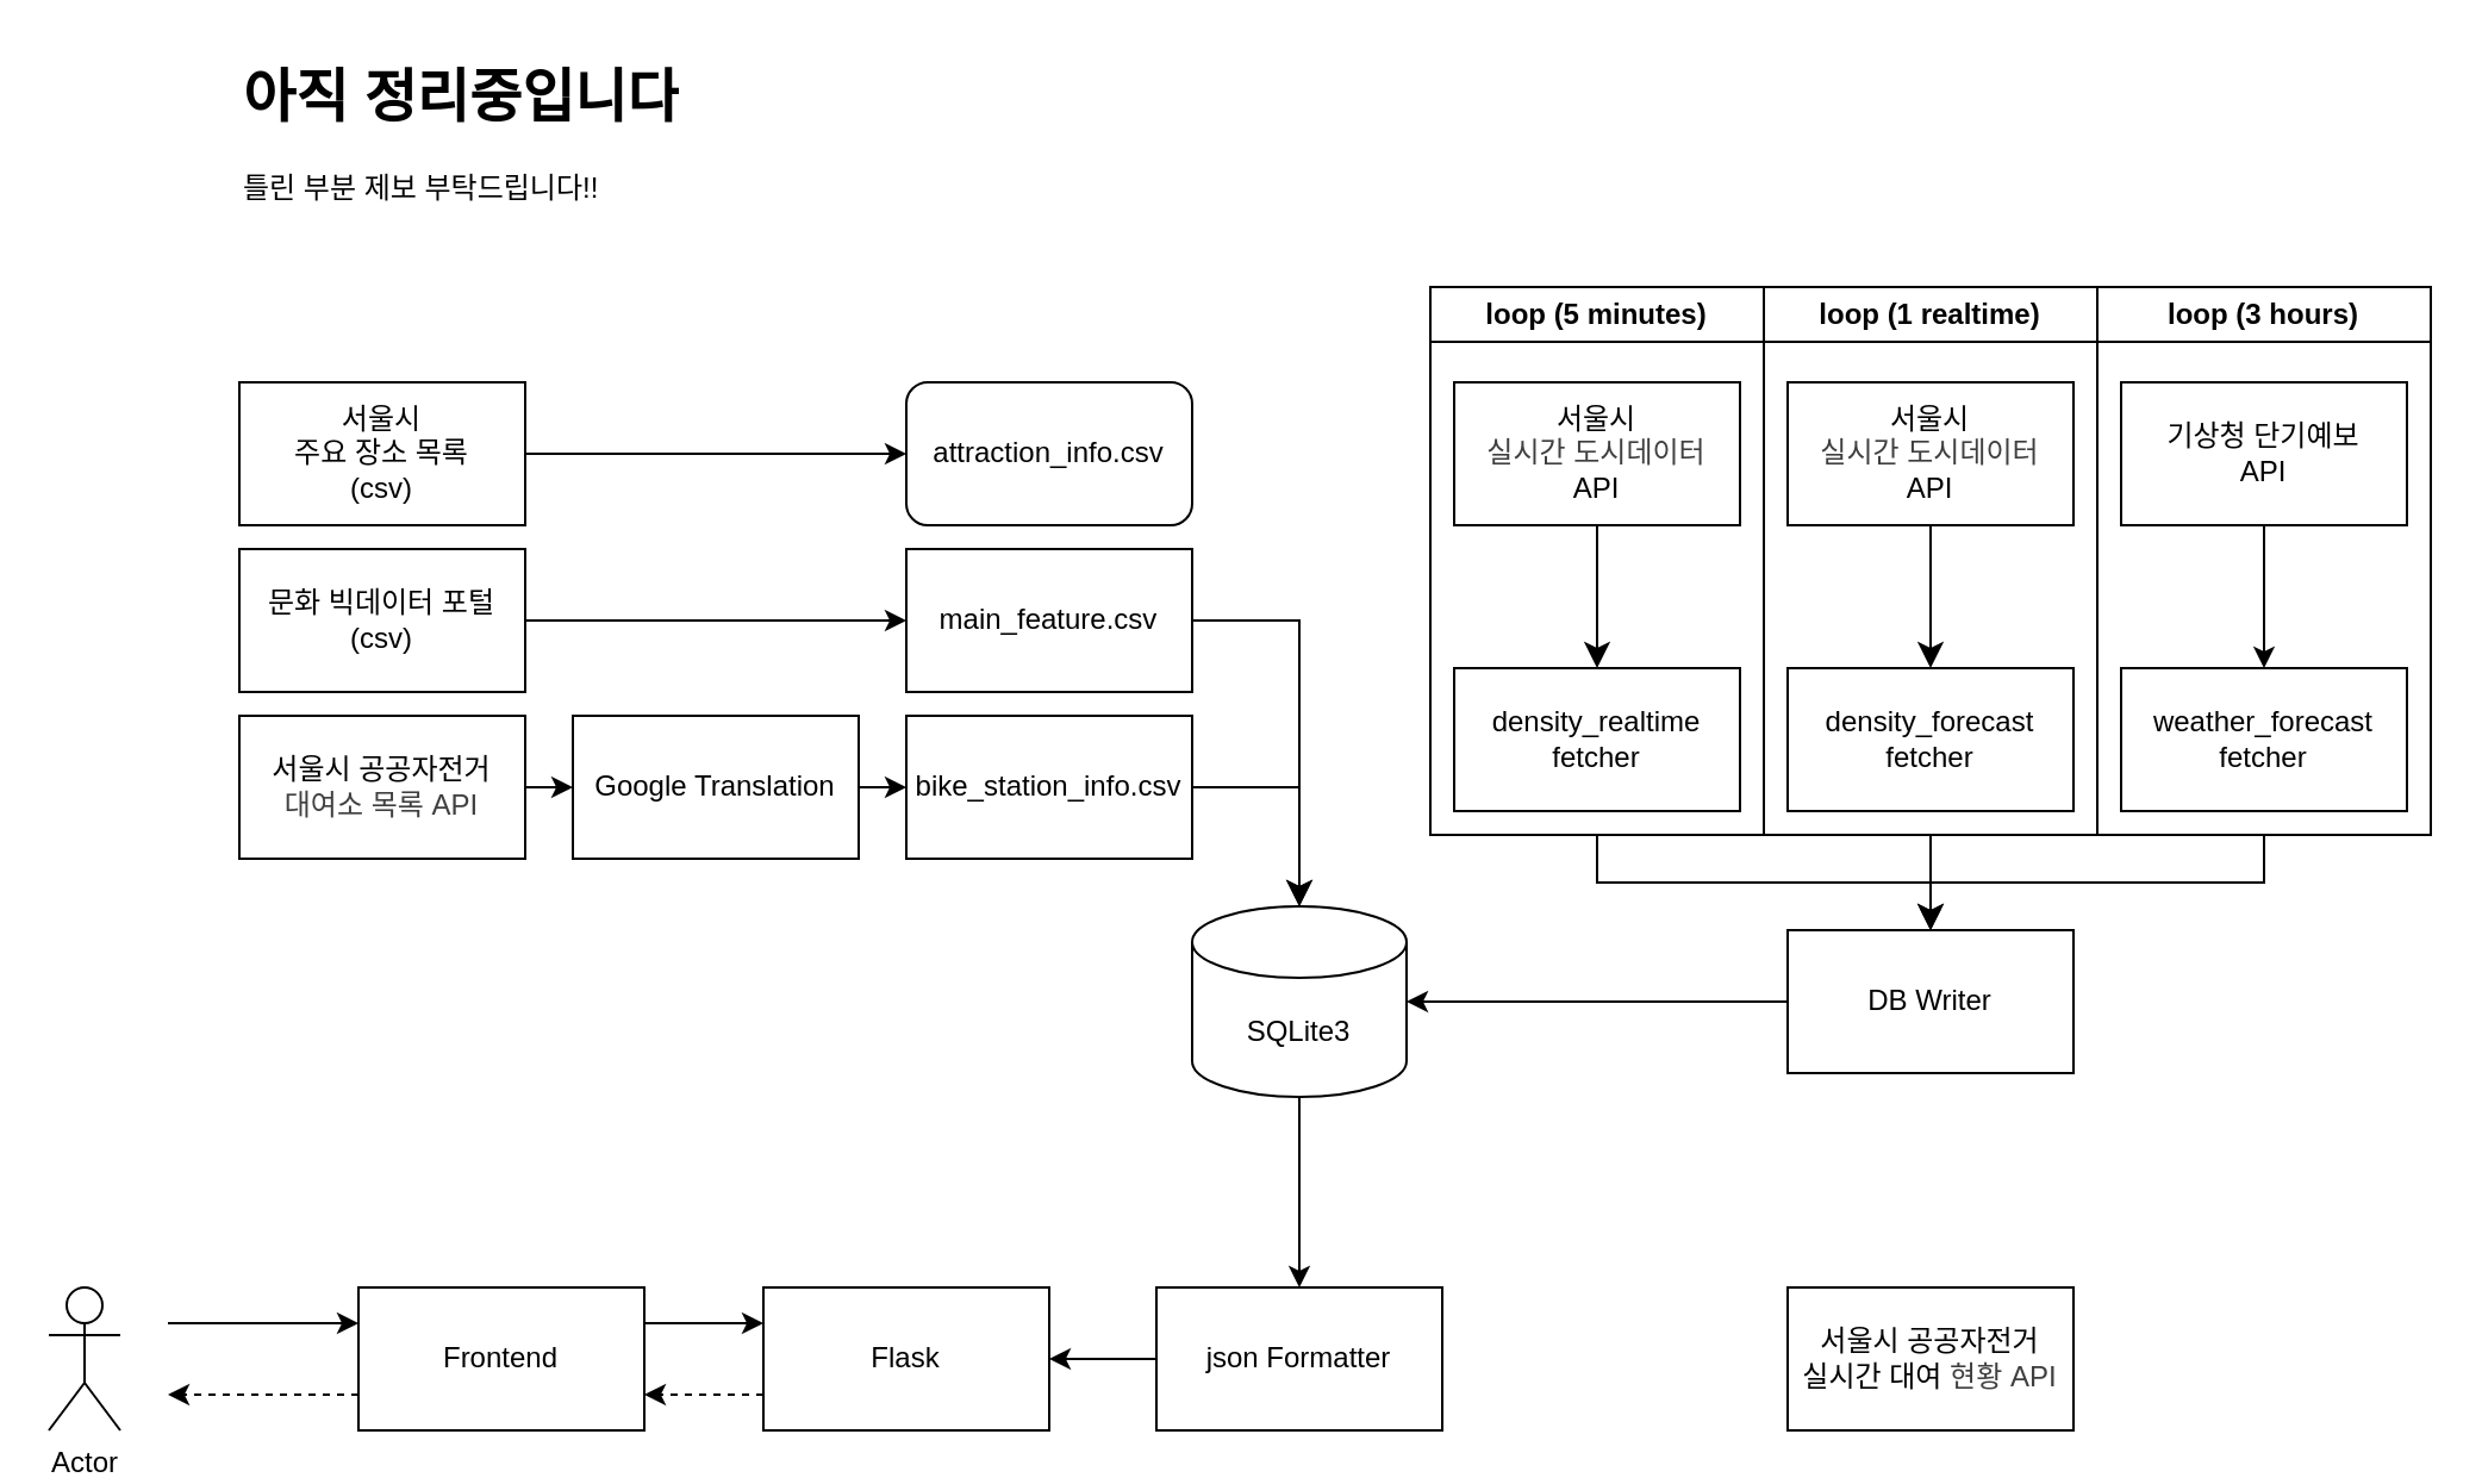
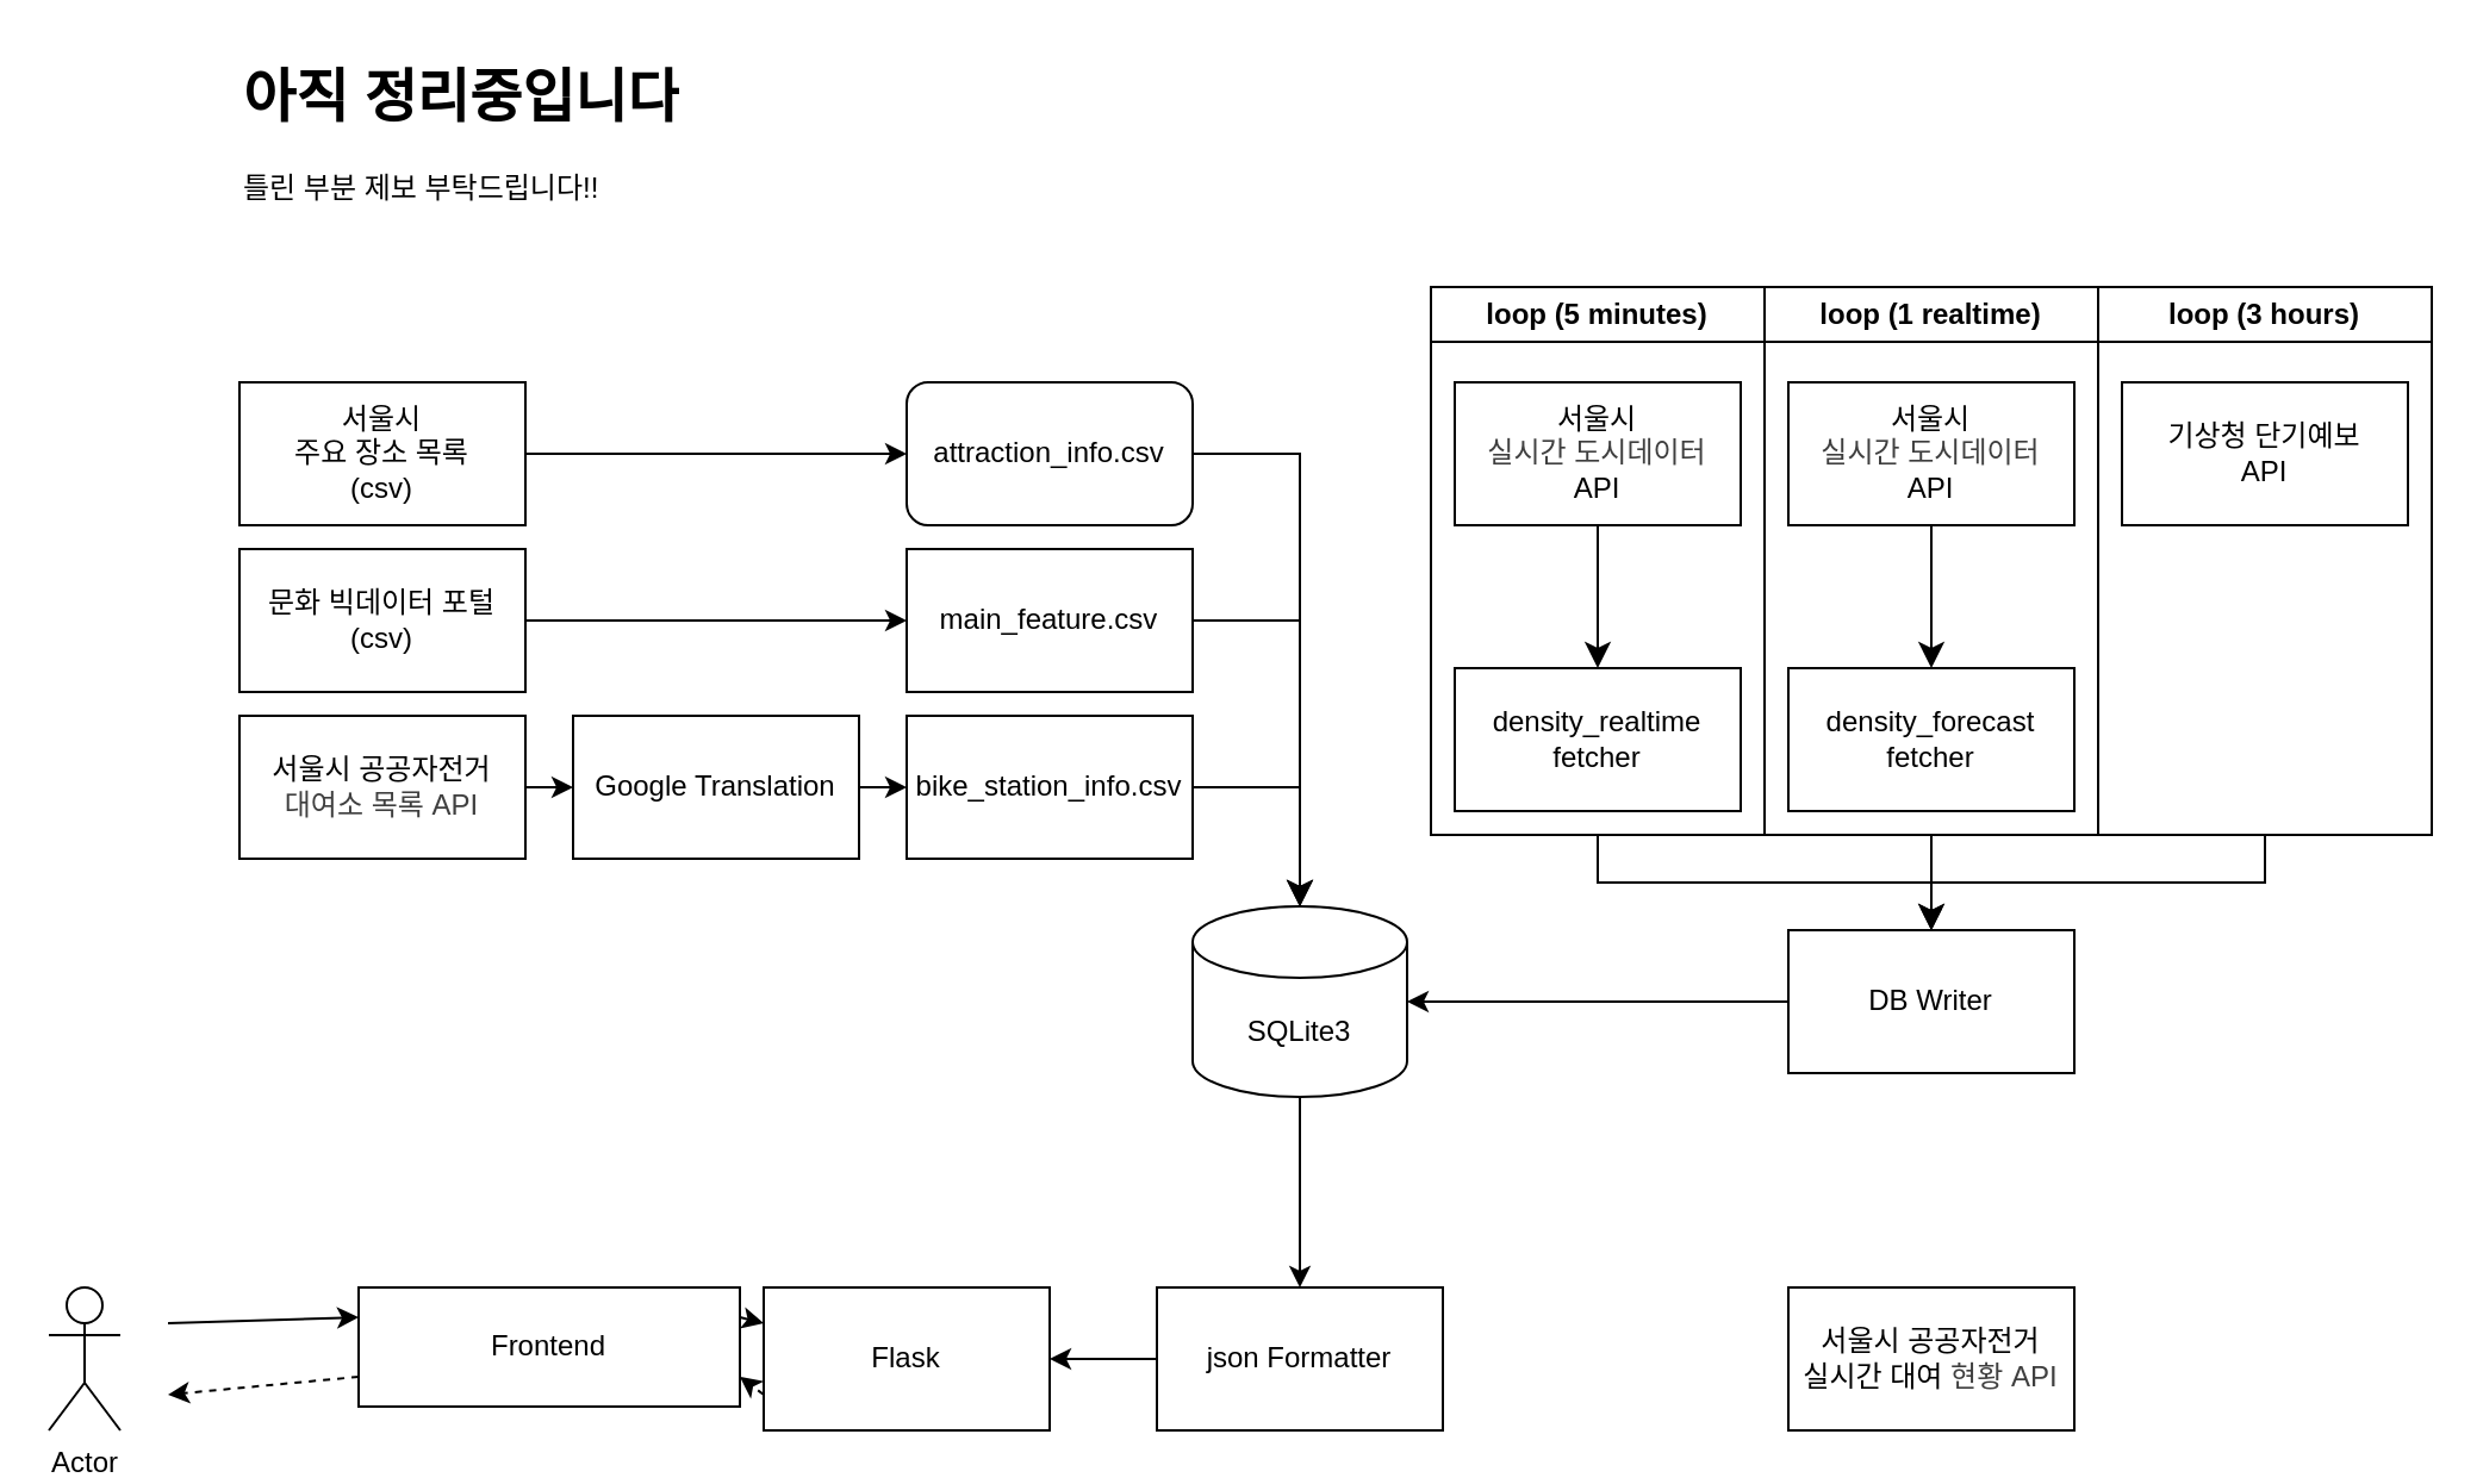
+ <mxCell id="31" value="" style="edgeStyle=segmentEdgeStyle;endArrow=classic;html=1;curved=0;rounded=0;endSize=8;startSize=8;exitX=1;exitY=0.5;exitDx=0;exitDy=0;entryX=0.5;entryY=0;entryDx=0;entryDy=0;entryPerimeter=0;" parent="1" source="25" target="2" edge="1"><mxGeometry width="50" height="50" relative="1" as="geometry"><mxPoint x="485" y="240" as="sourcePoint" /><mxPoint x="535" y="190" as="targetPoint" /></mxGeometry></mxCell>
- <mxCell id="35" value="" style="endArrow=classic;html=1;exitX=0.5;exitY=1;exitDx=0;exitDy=0;entryX=0.5;entryY=0;entryDx=0;entryDy=0;" parent="1" source="3" target="34" edge="1"><mxGeometry width="50" height="50" relative="1" as="geometry"><mxPoint x="980" y="250" as="sourcePoint" /><mxPoint x="1030" y="200" as="targetPoint" /></mxGeometry></mxCell>
- <mxCell id="34" value="weather_forecast&lt;div&gt;fetcher&lt;/div&gt;" style="rounded=0;whiteSpace=wrap;html=1;" parent="1" vertex="1"><mxGeometry x="890" y="280" width="120" height="60" as="geometry" /></mxCell>
- <mxCell id="18" value="Frontend" style="rounded=0;whiteSpace=wrap;html=1;" parent="1" vertex="1"><mxGeometry x="150" y="540" width="120" height="60" as="geometry" /></mxCell>
+ <mxCell id="18" value="Frontend" style="rounded=0;whiteSpace=wrap;html=1;" parent="1" vertex="1"><mxGeometry x="150" y="540" width="160" height="50" as="geometry" /></mxCell>
